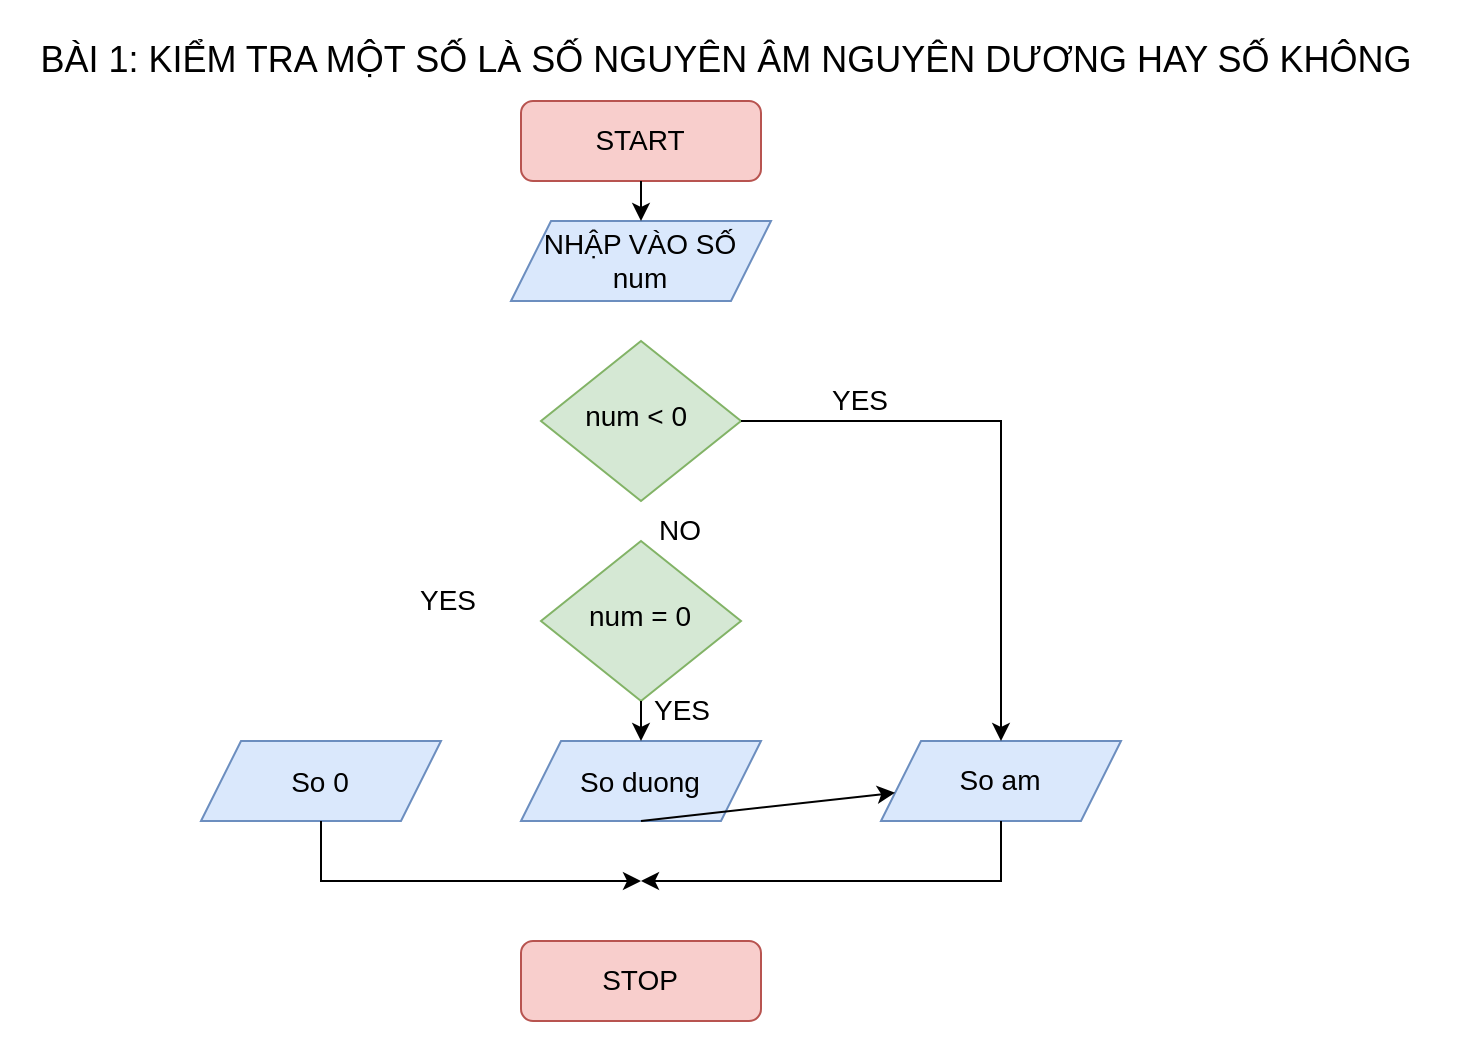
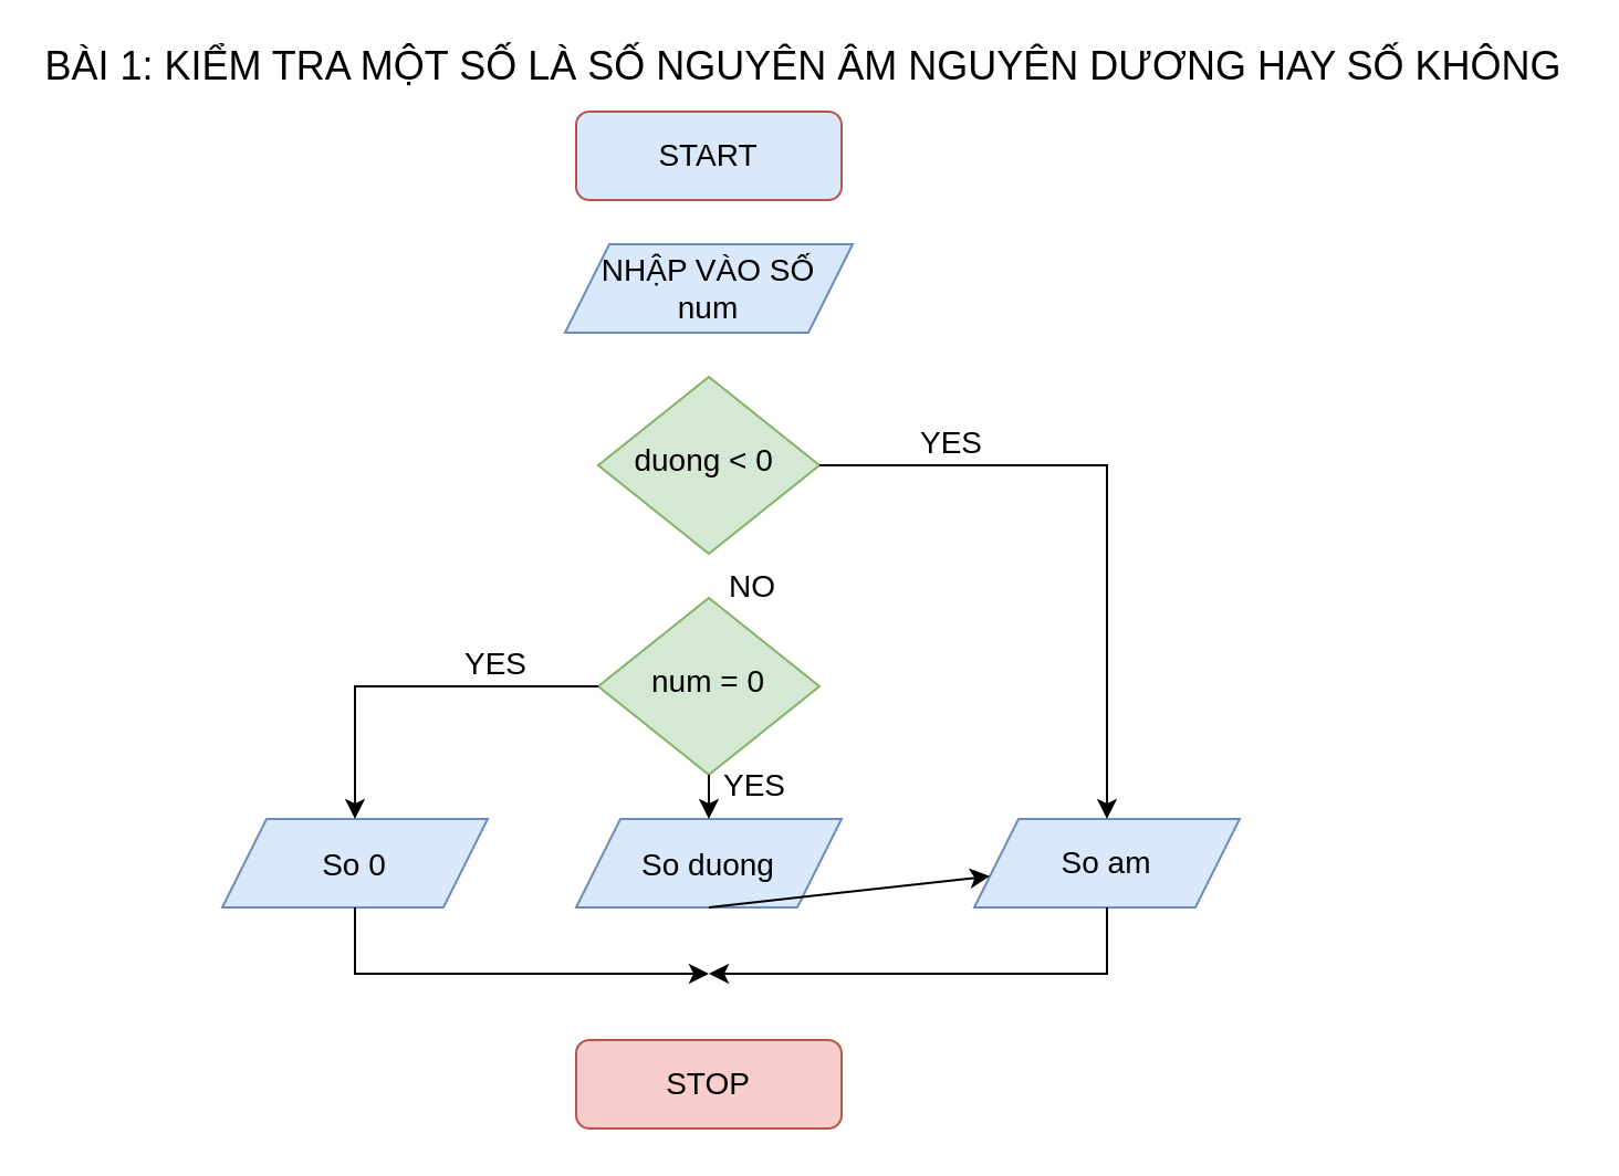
- <mxCell id="2" value="&lt;font style=&quot;font-size: 14px;&quot;&gt;START&lt;/font&gt;" style="rounded=1;whiteSpace=wrap;html=1;fontSize=12;glass=0;strokeWidth=1;shadow=0;fillColor=#f8cecc;strokeColor=#b85450;" parent="1" vertex="1"><mxGeometry x="260" y="50" width="120" height="40" as="geometry" /></mxCell>
+ <mxCell id="2" value="&lt;font style=&quot;font-size: 14px;&quot;&gt;START&lt;/font&gt;" style="rounded=1;whiteSpace=wrap;html=1;fontSize=12;glass=0;strokeWidth=1;shadow=0;fillColor=#dae8fc;strokeColor=#b85450;" parent="1" vertex="1"><mxGeometry x="260" y="50" width="120" height="40" as="geometry" /></mxCell>
- <mxCell id="12" value="" style="endArrow=classic;html=1;rounded=0;fontSize=14;exitX=0.5;exitY=1;exitDx=0;exitDy=0;entryX=0.5;entryY=0;entryDx=0;entryDy=0;" edge="1" parent="1" source="2" target="6"><mxGeometry width="50" height="50" relative="1" as="geometry"><mxPoint x="320" y="300" as="sourcePoint" /><mxPoint x="370" y="250" as="targetPoint" /></mxGeometry></mxCell>
- <mxCell id="3" value="&lt;font style=&quot;font-size: 14px;&quot;&gt;num &amp;lt; 0&amp;nbsp;&lt;/font&gt;" style="rhombus;whiteSpace=wrap;html=1;shadow=0;fontFamily=Helvetica;fontSize=12;align=center;strokeWidth=1;spacing=6;spacingTop=-4;fillColor=#d5e8d4;strokeColor=#82b366;" parent="1" vertex="1"><mxGeometry x="270" y="170" width="100" height="80" as="geometry" /></mxCell>
+ <mxCell id="3" value="&lt;font style=&quot;font-size: 14px;&quot;&gt;duong &amp;lt; 0&amp;nbsp;&lt;/font&gt;" style="rhombus;whiteSpace=wrap;html=1;shadow=0;fontFamily=Helvetica;fontSize=12;align=center;strokeWidth=1;spacing=6;spacingTop=-4;fillColor=#d5e8d4;strokeColor=#82b366;" parent="1" vertex="1"><mxGeometry x="270" y="170" width="100" height="80" as="geometry" /></mxCell>
+ <mxCell id="16" value="" style="endArrow=classic;html=1;rounded=0;fontSize=14;exitX=0;exitY=0.5;exitDx=0;exitDy=0;entryX=0.5;entryY=0;entryDx=0;entryDy=0;" edge="1" parent="1" source="4" target="11"><mxGeometry width="50" height="50" relative="1" as="geometry"><mxPoint x="320" y="290" as="sourcePoint" /><mxPoint x="370" y="240" as="targetPoint" /><Array as="points"><mxPoint x="160" y="310" /></Array></mxGeometry></mxCell>
